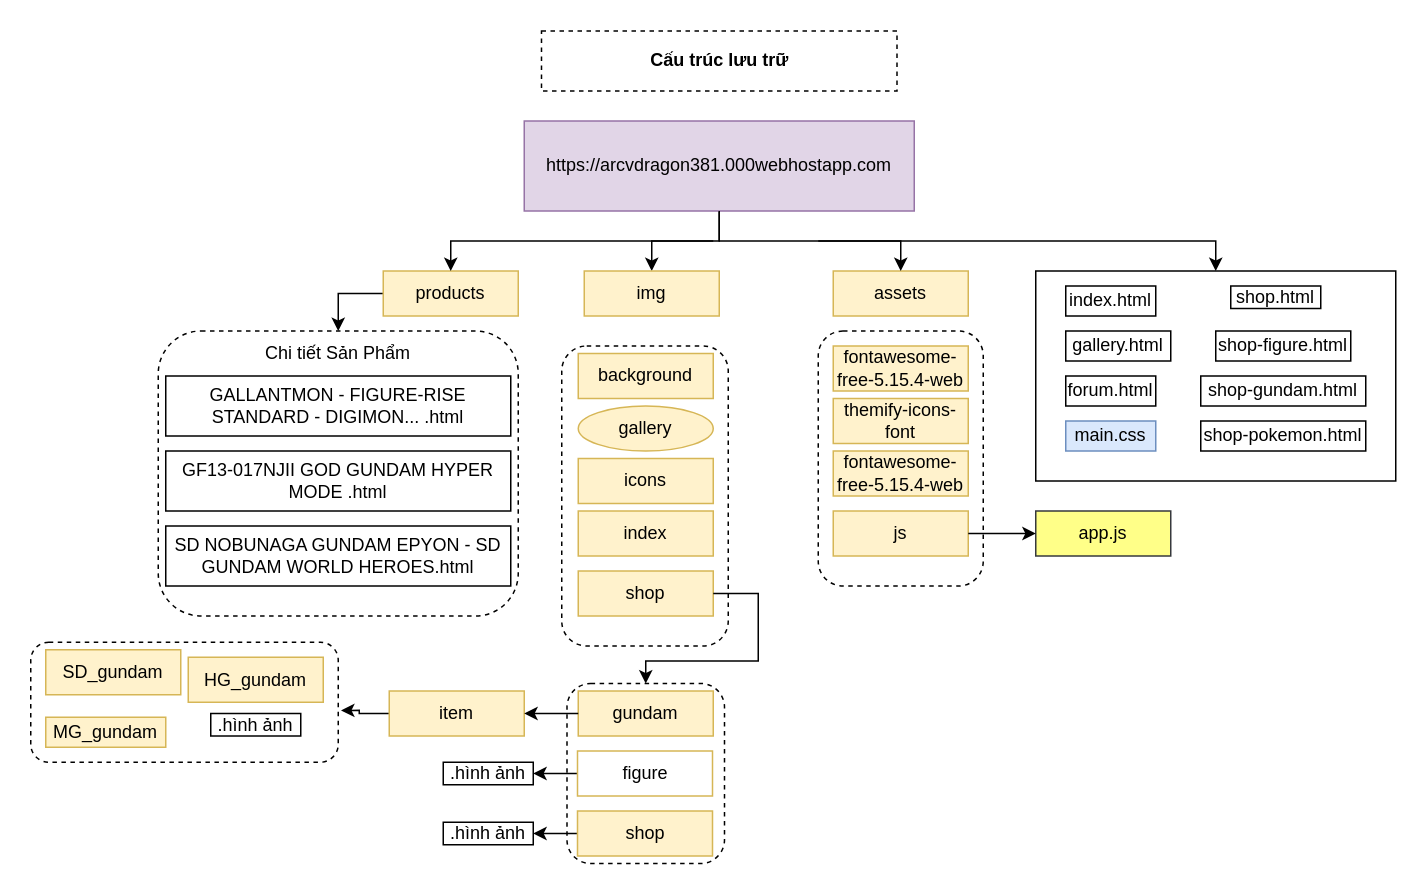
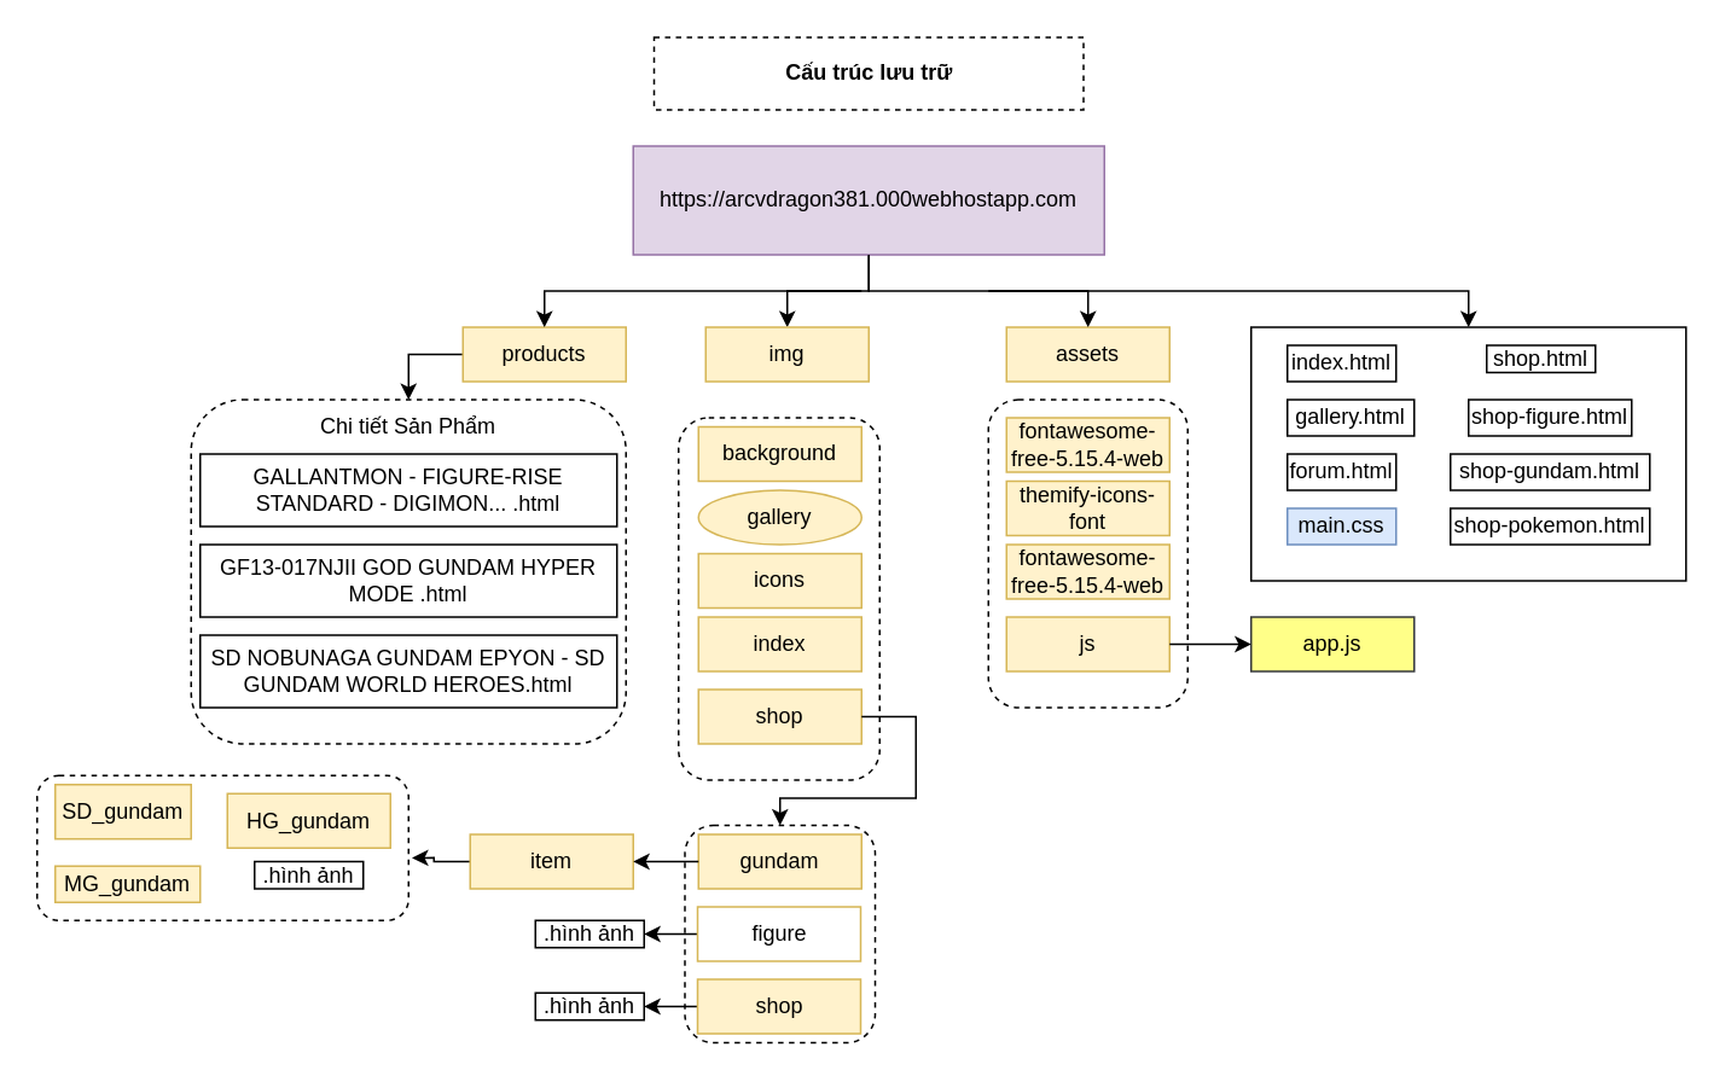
- <mxCell id="56" value="SD_gundam" style="rounded=0;whiteSpace=wrap;html=1;fillColor=#fff2cc;strokeColor=#d6b656;sketch=0;" vertex="1" parent="1"><mxGeometry x="30" y="432.5" width="90" height="30" as="geometry" /></mxCell>
+ <mxCell id="56" value="SD_gundam" style="rounded=0;whiteSpace=wrap;html=1;fillColor=#fff2cc;strokeColor=#d6b656;sketch=0;" vertex="1" parent="1"><mxGeometry x="30" y="432.5" width="75" height="30" as="geometry" /></mxCell>
